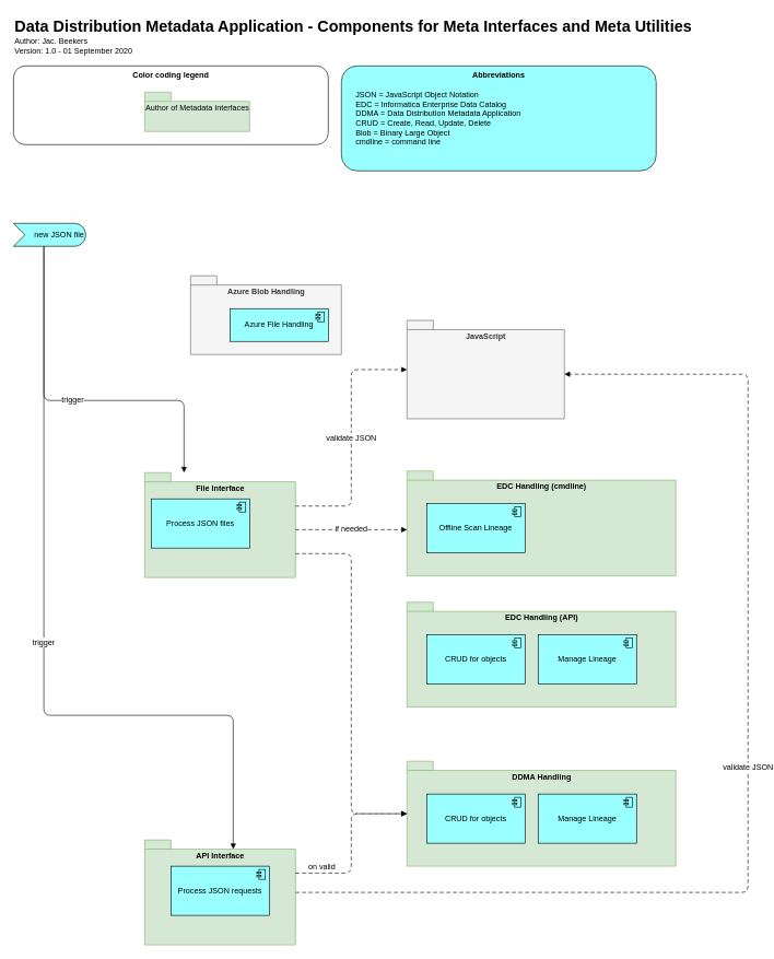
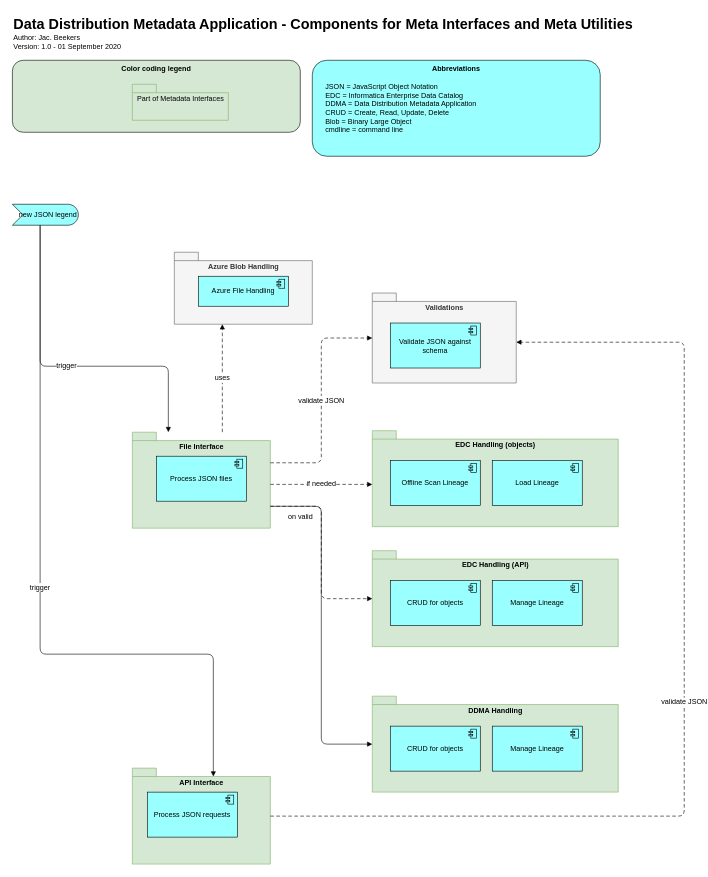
- <mxCell id="2" value="Color coding legend" style="rounded=1;whiteSpace=wrap;html=1;verticalAlign=top;align=center;fontStyle=1" vertex="1" parent="1"><mxGeometry x="20" y="100" width="480" height="120" as="geometry" /></mxCell>
+ <mxCell id="2" value="Color coding legend" style="rounded=1;whiteSpace=wrap;html=1;verticalAlign=top;align=center;fontStyle=1;fillColor=#d5e8d4;" vertex="1" parent="1"><mxGeometry x="20" y="100" width="480" height="120" as="geometry" /></mxCell>
- <mxCell id="22" value="Author of Metadata Interfaces" style="shape=folder;fontStyle=0;spacingTop=10;tabWidth=40;tabHeight=14;tabPosition=left;html=1;verticalAlign=top;fillColor=#d5e8d4;strokeColor=#82b366;" vertex="1" parent="1"><mxGeometry x="220" y="140" width="160" height="60" as="geometry" /></mxCell>
+ <mxCell id="22" value="Part of Metadata Interfaces" style="shape=folder;fontStyle=0;spacingTop=10;tabWidth=40;tabHeight=14;tabPosition=left;html=1;verticalAlign=top;fillColor=#d5e8d4;strokeColor=#82b366;" vertex="1" parent="1"><mxGeometry x="220" y="140" width="160" height="60" as="geometry" /></mxCell>
- <mxCell id="6" value="new JSON file" style="html=1;outlineConnect=0;whiteSpace=wrap;fillColor=#99ffff;shape=mxgraph.archimate3.event;align=right;" vertex="1" parent="1"><mxGeometry x="20" y="340" width="110" height="35" as="geometry" /></mxCell>
+ <mxCell id="6" value="new JSON legend" style="html=1;outlineConnect=0;whiteSpace=wrap;fillColor=#99ffff;shape=mxgraph.archimate3.event;align=right;" vertex="1" parent="1"><mxGeometry x="20" y="340" width="110" height="35" as="geometry" /></mxCell>
- <mxCell id="19" value="Azure File Handling" style="html=1;outlineConnect=0;whiteSpace=wrap;fillColor=#99ffff;shape=mxgraph.archimate3.application;appType=comp;archiType=square;fontSize=12;align=center;" vertex="1" parent="1"><mxGeometry x="350" y="470" width="150" height="50" as="geometry" /></mxCell>
+ <mxCell id="19" value="Azure File Handling" style="html=1;outlineConnect=0;whiteSpace=wrap;fillColor=#99ffff;shape=mxgraph.archimate3.application;appType=comp;archiType=square;fontSize=12;align=center;" vertex="1" parent="1"><mxGeometry x="330" y="460" width="150" height="50" as="geometry" /></mxCell>
- <mxCell id="3" value="JavaScript" style="shape=folder;fontStyle=1;spacingTop=10;tabWidth=40;tabHeight=14;tabPosition=left;html=1;verticalAlign=top;fillColor=#f5f5f5;strokeColor=#666666;fontColor=#333333;" vertex="1" parent="1"><mxGeometry x="620" y="488" width="240" height="150" as="geometry" /></mxCell>
+ <mxCell id="3" value="Validations" style="shape=folder;fontStyle=1;spacingTop=10;tabWidth=40;tabHeight=14;tabPosition=left;html=1;verticalAlign=top;fillColor=#f5f5f5;strokeColor=#666666;fontColor=#333333;" vertex="1" parent="1"><mxGeometry x="620" y="488" width="240" height="150" as="geometry" /></mxCell>
+ <mxCell id="21" value="Validate JSON against schema" style="html=1;outlineConnect=0;whiteSpace=wrap;fillColor=#99ffff;shape=mxgraph.archimate3.application;appType=comp;archiType=square;fontSize=12;align=center;" vertex="1" parent="1"><mxGeometry x="650" y="538" width="150" height="75" as="geometry" /></mxCell>
+ <mxCell id="20" value="uses" style="edgeStyle=elbowEdgeStyle;html=1;endArrow=block;dashed=1;endFill=1;dashPattern=6 4;fontSize=12;" edge="1" parent="1" source="5" target="18"><mxGeometry width="160" relative="1" as="geometry"><mxPoint x="460" y="780.5" as="sourcePoint" /><mxPoint x="630" y="595" as="targetPoint" /></mxGeometry></mxCell>
- <mxCell id="14" value="EDC Handling (cmdline)" style="shape=folder;fontStyle=1;spacingTop=10;tabWidth=40;tabHeight=14;tabPosition=left;html=1;verticalAlign=top;fillColor=#d5e8d4;strokeColor=#82b366;" vertex="1" parent="1"><mxGeometry x="620" y="717.5" width="410" height="160" as="geometry" /></mxCell>
+ <mxCell id="14" value="EDC Handling (objects)" style="shape=folder;fontStyle=1;spacingTop=10;tabWidth=40;tabHeight=14;tabPosition=left;html=1;verticalAlign=top;fillColor=#d5e8d4;strokeColor=#82b366;" vertex="1" parent="1"><mxGeometry x="620" y="717.5" width="410" height="160" as="geometry" /></mxCell>
- <mxCell id="8" value="Process JSON files" style="html=1;outlineConnect=0;whiteSpace=wrap;fillColor=#99ffff;shape=mxgraph.archimate3.application;appType=comp;archiType=square;fontSize=12;align=center;" vertex="1" parent="1"><mxGeometry x="230" y="760" width="150" height="75" as="geometry" /></mxCell>
+ <mxCell id="8" value="Process JSON files" style="html=1;outlineConnect=0;whiteSpace=wrap;fillColor=#99ffff;shape=mxgraph.archimate3.application;appType=comp;archiType=square;fontSize=12;align=center;" vertex="1" parent="1"><mxGeometry x="260" y="760" width="150" height="75" as="geometry" /></mxCell>
+ <mxCell id="16" value="Load Lineage" style="html=1;outlineConnect=0;whiteSpace=wrap;fillColor=#99ffff;shape=mxgraph.archimate3.application;appType=comp;archiType=square;fontSize=12;align=center;" vertex="1" parent="1"><mxGeometry x="820" y="767.5" width="150" height="75" as="geometry" /></mxCell>
+ <mxCell id="11" value="on valid" style="edgeStyle=elbowEdgeStyle;html=1;endArrow=block;dashed=1;endFill=1;dashPattern=6 4;fontSize=12;exitX=0;exitY=0;exitDx=230;exitDy=123.5;exitPerimeter=0;" edge="1" parent="1" source="5" target="10"><mxGeometry x="-0.691" y="-16" width="160" relative="1" as="geometry"><mxPoint x="450" y="840" as="sourcePoint" /><mxPoint x="630" y="595" as="targetPoint" /><mxPoint y="1" as="offset" /></mxGeometry></mxCell>
- <mxCell id="26" value="" style="edgeStyle=elbowEdgeStyle;html=1;endArrow=block;dashed=1;endFill=1;dashPattern=6 4;fontSize=12;exitX=0;exitY=0;exitDx=230;exitDy=123.5;exitPerimeter=0;" edge="1" parent="1" source="5" target="23"><mxGeometry x="0.304" y="-12" width="160" relative="1" as="geometry"><mxPoint x="460" y="850" as="sourcePoint" /><mxPoint x="630" y="1007.5" as="targetPoint" /><mxPoint x="1" y="1" as="offset" /></mxGeometry></mxCell>
+ <mxCell id="26" value="" style="edgeStyle=elbowEdgeStyle;html=1;endArrow=block;dashed=0;endFill=1;dashPattern=6 4;fontSize=12;exitX=0;exitY=0;exitDx=230;exitDy=123.5;exitPerimeter=0;" edge="1" parent="1" source="5" target="23"><mxGeometry x="0.304" y="-12" width="160" relative="1" as="geometry"><mxPoint x="460" y="850" as="sourcePoint" /><mxPoint x="630" y="1007.5" as="targetPoint" /><mxPoint x="1" y="1" as="offset" /></mxGeometry></mxCell>
- <mxCell id="33" value="on valid" style="edgeStyle=elbowEdgeStyle;html=1;endArrow=block;dashed=1;endFill=1;dashPattern=6 4;fontSize=12;exitX=0;exitY=0;exitDx=230;exitDy=50.5;exitPerimeter=0;" edge="1" parent="1" source="29" target="23"><mxGeometry x="-0.693" y="11" width="160" relative="1" as="geometry"><mxPoint x="460" y="853.5" as="sourcePoint" /><mxPoint x="630" y="1007.5" as="targetPoint" /><mxPoint y="1" as="offset" /></mxGeometry></mxCell>
- <mxCell id="30" value="Process JSON requests" style="html=1;outlineConnect=0;whiteSpace=wrap;fillColor=#99ffff;shape=mxgraph.archimate3.application;appType=comp;archiType=square;fontSize=12;align=center;" vertex="1" parent="1"><mxGeometry x="260" y="1320" width="150" height="75" as="geometry" /></mxCell>
+ <mxCell id="30" value="Process JSON requests" style="html=1;outlineConnect=0;whiteSpace=wrap;fillColor=#99ffff;shape=mxgraph.archimate3.application;appType=comp;archiType=square;fontSize=12;align=center;" vertex="1" parent="1"><mxGeometry x="245" y="1320" width="150" height="75" as="geometry" /></mxCell>
